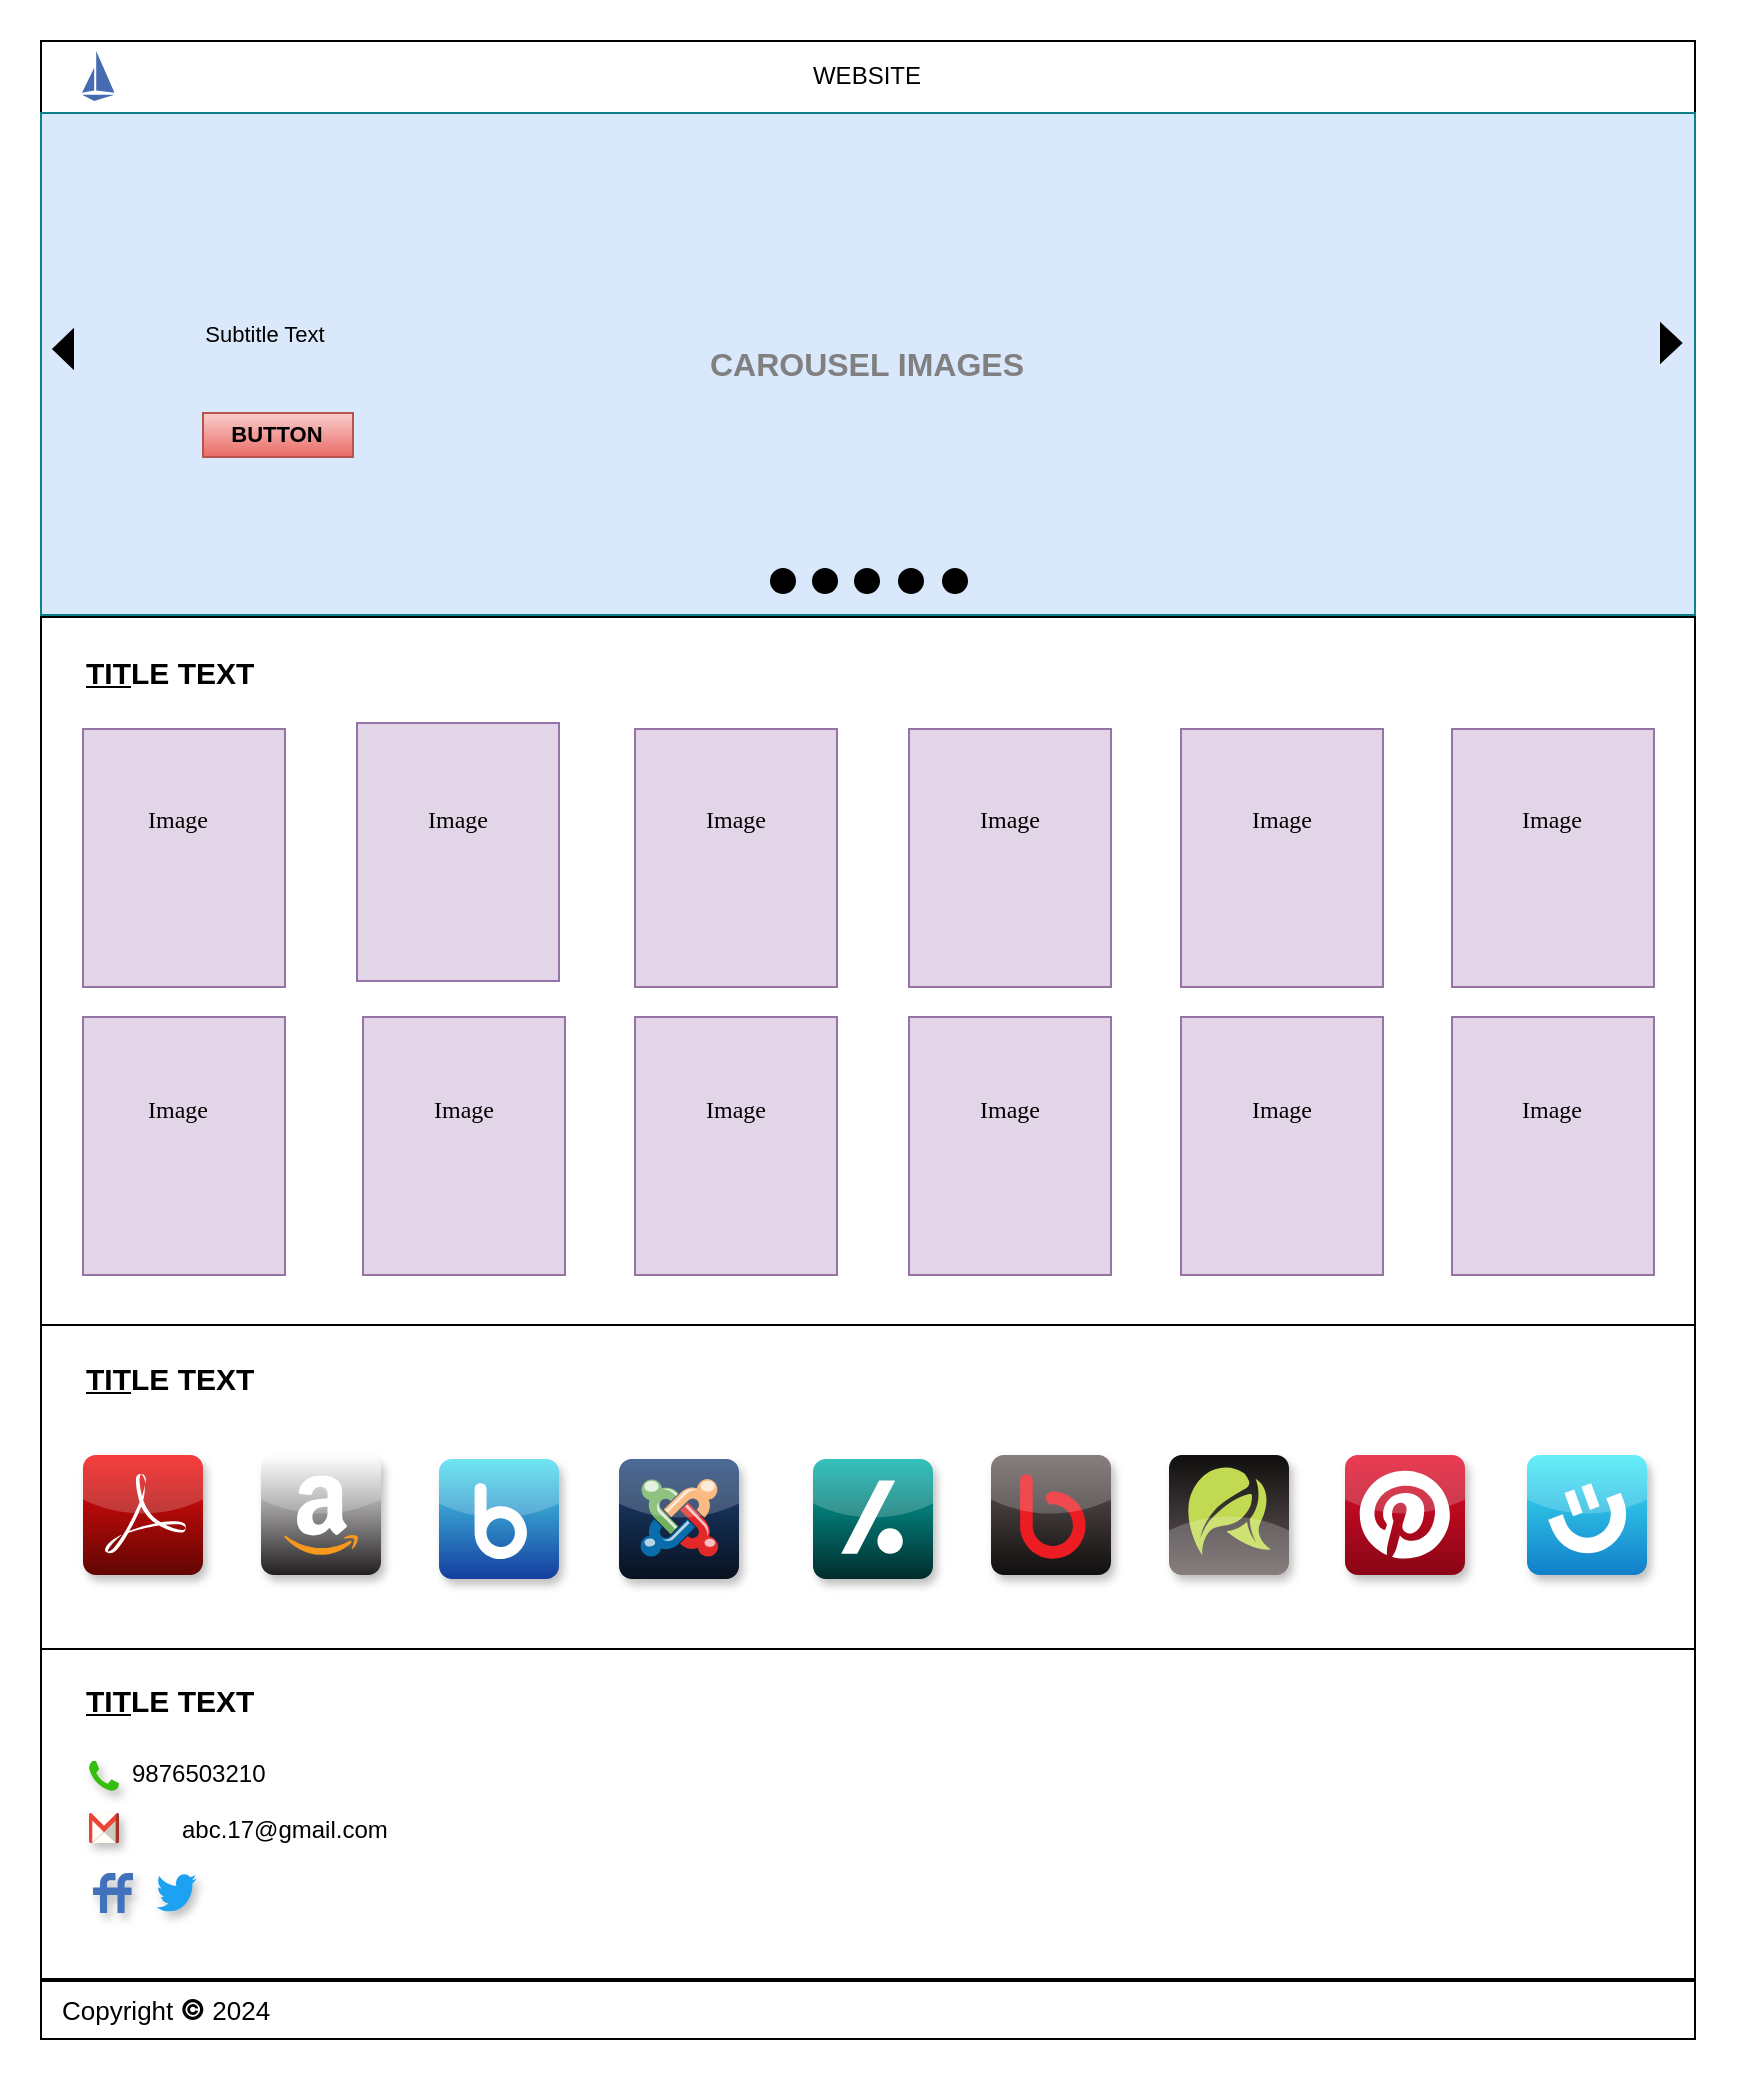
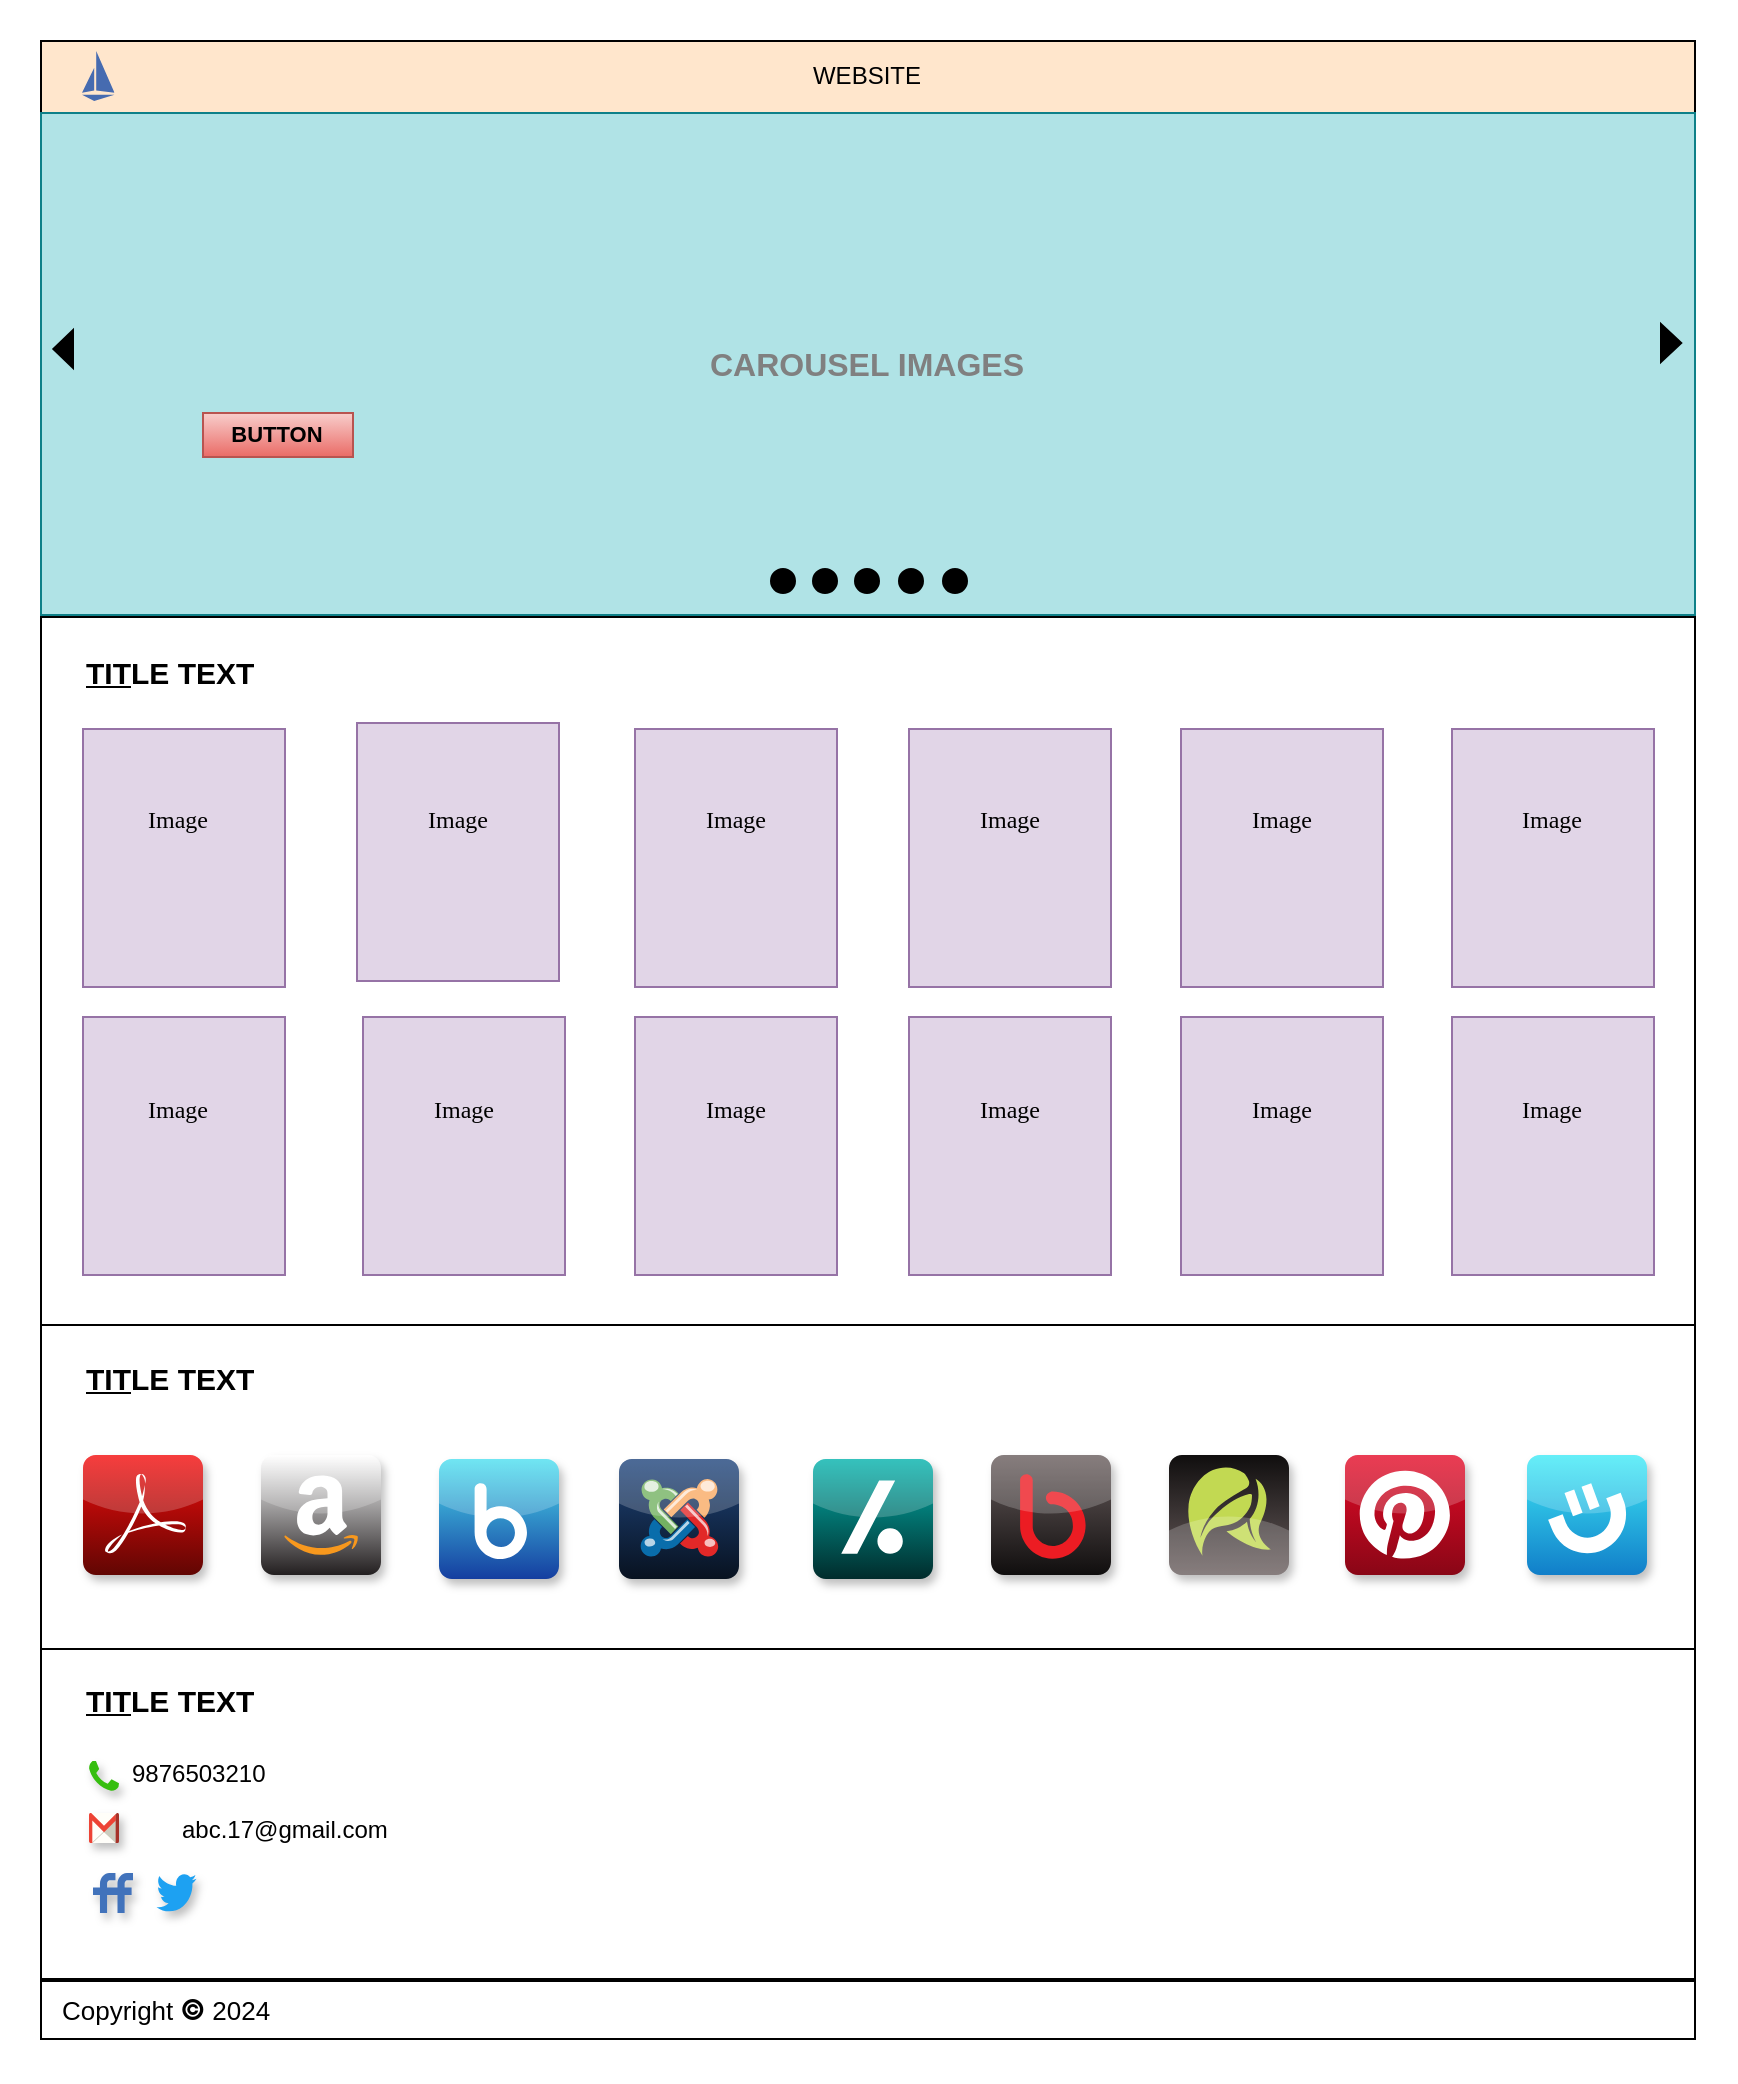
- <mxCell id="2" value="WEBSITE" style="rounded=0;whiteSpace=wrap;html=1;movable=1;resizable=1;rotatable=1;deletable=1;editable=1;locked=0;connectable=1;" parent="1" vertex="1"><mxGeometry width="827" height="36" as="geometry" x="20" y="20" /></mxCell>
+ <mxCell id="2" value="WEBSITE" style="rounded=0;whiteSpace=wrap;html=1;movable=1;resizable=1;rotatable=1;deletable=1;editable=1;locked=0;connectable=1;fillColor=#ffe6cc;" parent="1" vertex="1"><mxGeometry width="827" height="36" as="geometry" x="20" y="20" /></mxCell>
- <mxCell id="8" value="&lt;font style=&quot;font-size: 11px;&quot;&gt;Subtitle Text&lt;/font&gt;" style="text;strokeColor=none;align=center;fillColor=none;html=1;verticalAlign=middle;whiteSpace=wrap;rounded=0;fontFamily=Helvetica;fontSize=12;fontColor=default;resizable=1;" vertex="1" parent="1"><mxGeometry x="96" y="152" width="73" height="30" as="geometry" /></mxCell>
- <mxCell id="7" value="&lt;b&gt;&lt;font color=&quot;#808080&quot; style=&quot;font-size: 16px;&quot;&gt;CAROUSEL IMAGES&lt;/font&gt;&lt;/b&gt;" style="rounded=0;whiteSpace=wrap;html=1;glass=0;fillColor=#dae8fc;strokeColor=#0e8088;" parent="1" vertex="1"><mxGeometry y="56" width="827" height="251" as="geometry" x="20" /></mxCell>
+ <mxCell id="7" value="&lt;b&gt;&lt;font color=&quot;#808080&quot; style=&quot;font-size: 16px;&quot;&gt;CAROUSEL IMAGES&lt;/font&gt;&lt;/b&gt;" style="rounded=0;whiteSpace=wrap;html=1;glass=0;fillColor=#b0e3e6;strokeColor=#0e8088;" parent="1" vertex="1"><mxGeometry y="56" width="827" height="251" as="geometry" x="20" /></mxCell>
